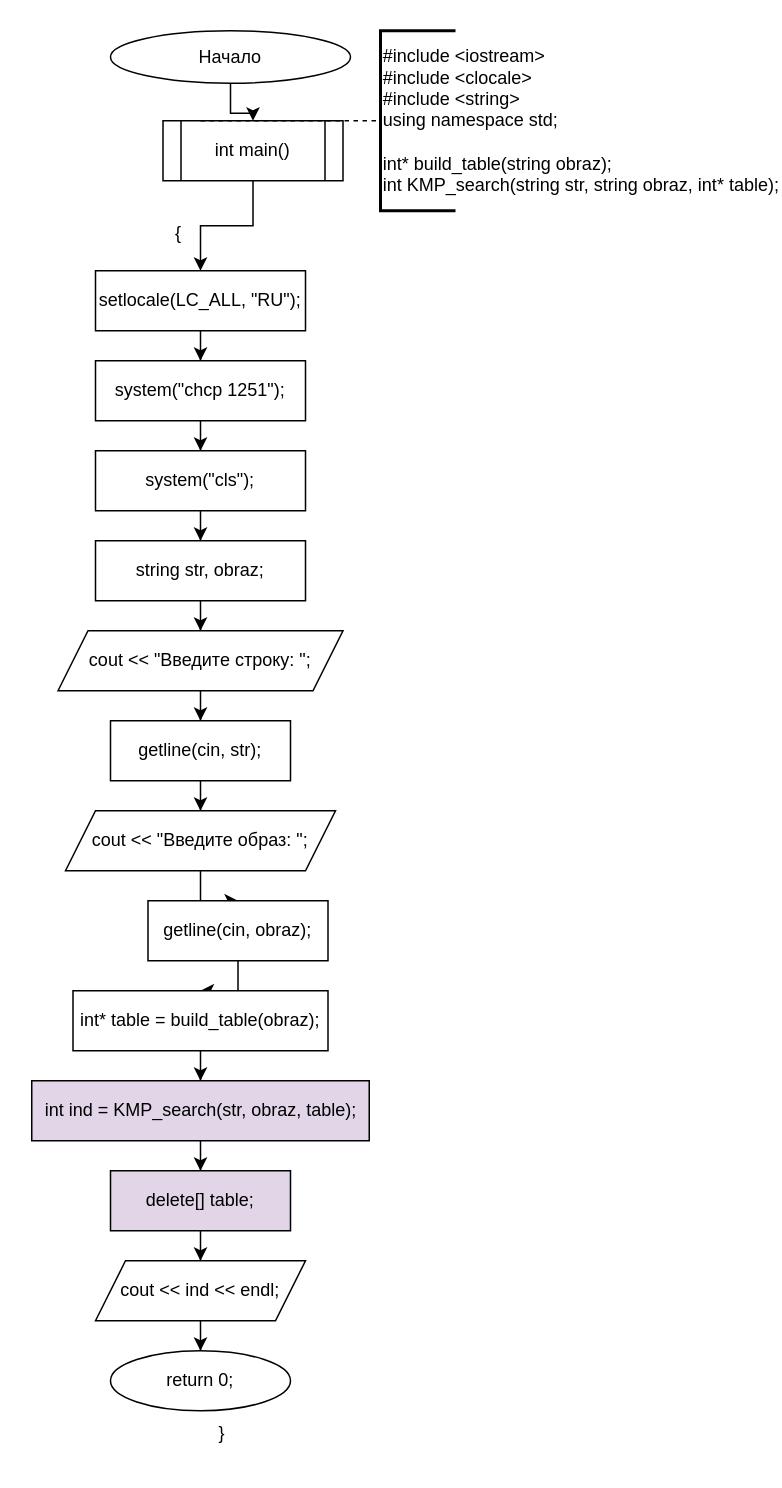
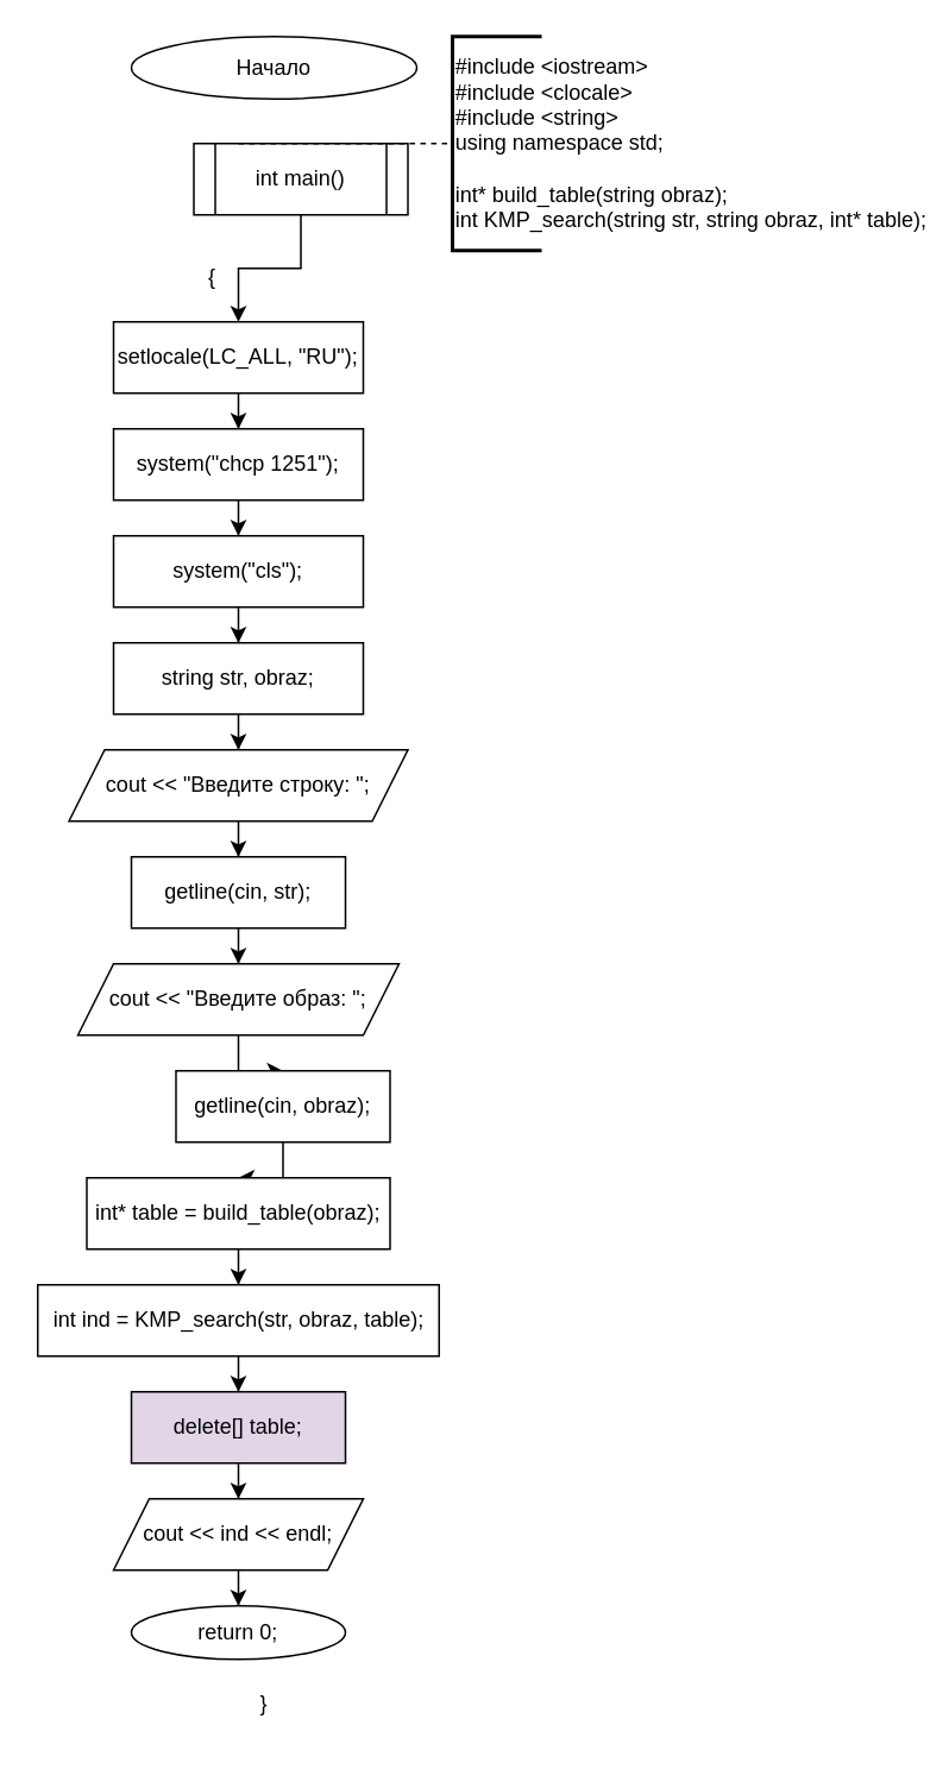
- <mxCell id="2" value="" style="edgeStyle=orthogonalEdgeStyle;rounded=0;orthogonalLoop=1;jettySize=auto;html=1;" edge="1" parent="1" source="3" target="5"><mxGeometry relative="1" as="geometry" /></mxCell>
- <mxCell id="28" value="int ind = KMP_search(str, obraz, table);" style="whiteSpace=wrap;html=1;fillColor=#e1d5e7;" vertex="1" parent="1"><mxGeometry x="20.5" y="720" width="225" height="40" as="geometry" /></mxCell>
+ <mxCell id="28" value="int ind = KMP_search(str, obraz, table);" style="whiteSpace=wrap;html=1;" vertex="1" parent="1"><mxGeometry x="20.5" y="720" width="225" height="40" as="geometry" /></mxCell>
- <mxCell id="29" value="return 0;" style="ellipse;whiteSpace=wrap;html=1;" vertex="1" parent="1"><mxGeometry x="73" y="900" width="120" height="40" as="geometry" /></mxCell>
+ <mxCell id="29" value="return 0;" style="ellipse;whiteSpace=wrap;html=1;" vertex="1" parent="1"><mxGeometry x="73" y="900" width="120" height="30" as="geometry" /></mxCell>
